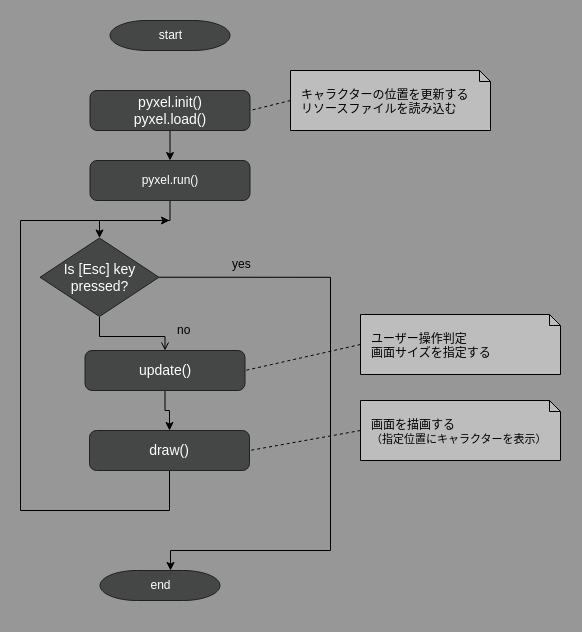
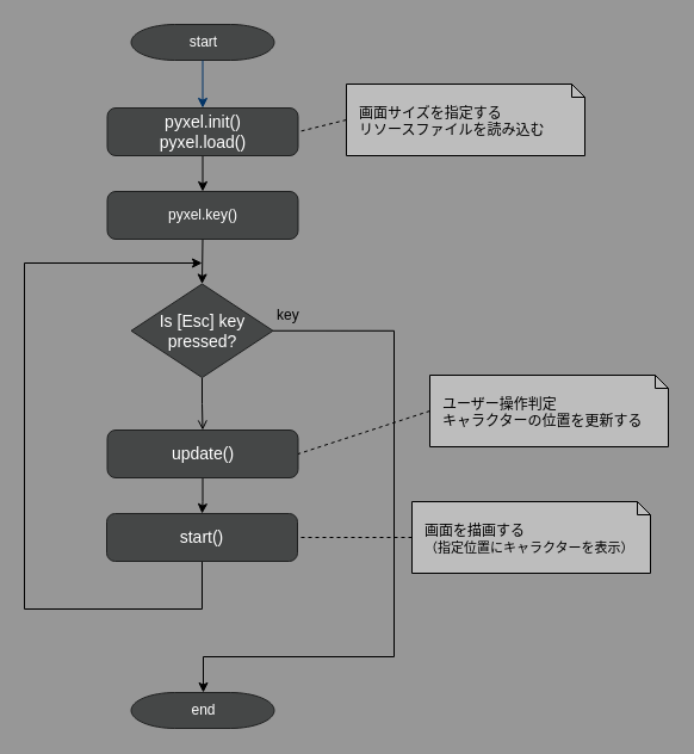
+ <mxCell id="3" style="fontStyle=1;strokeColor=#003366;strokeWidth=1;html=1;entryX=0.5;entryY=0;entryDx=0;entryDy=0;" parent="1" source="2" target="8" edge="1"><mxGeometry relative="1" as="geometry"><mxPoint x="150" y="90" as="targetPoint" /></mxGeometry></mxCell>
- <mxCell id="19" value="&lt;div&gt;キャラクターの位置を更新する&lt;/div&gt;&lt;div&gt;リソースファイルを読み込む&lt;br&gt;&lt;/div&gt;" style="shape=note2;boundedLbl=1;whiteSpace=wrap;html=1;size=11;verticalAlign=top;align=left;spacingLeft=9;fillColor=#BDBDBD;" parent="1" vertex="1"><mxGeometry x="290" y="70" width="200" height="60" as="geometry" /></mxCell>
+ <mxCell id="19" value="&lt;div&gt;画面サイズを指定する&lt;/div&gt;&lt;div&gt;リソースファイルを読み込む&lt;br&gt;&lt;/div&gt;" style="shape=note2;boundedLbl=1;whiteSpace=wrap;html=1;size=11;verticalAlign=top;align=left;spacingLeft=9;fillColor=#BDBDBD;" parent="1" vertex="1"><mxGeometry x="290" y="70" width="200" height="60" as="geometry" /></mxCell>
- <mxCell id="17" value="&lt;div style=&quot;font-size: 12px;&quot;&gt;pyxel.run()&lt;/div&gt;" style="rounded=1;whiteSpace=wrap;html=1;absoluteArcSize=1;arcSize=14;strokeWidth=1;fontSize=14;fillColor=#454747;strokeColor=#1F2020;fontColor=#FFFFFF;" parent="1" vertex="1"><mxGeometry x="89.5" y="160" width="160" height="40" as="geometry" /></mxCell>
+ <mxCell id="17" value="&lt;div style=&quot;font-size: 12px;&quot;&gt;pyxel.key()&lt;/div&gt;" style="rounded=1;whiteSpace=wrap;html=1;absoluteArcSize=1;arcSize=14;strokeWidth=1;fontSize=14;fillColor=#454747;strokeColor=#1F2020;fontColor=#FFFFFF;" parent="1" vertex="1"><mxGeometry x="89.5" y="160" width="160" height="40" as="geometry" /></mxCell>
- <mxCell id="5" value="yes" style="text;fontStyle=0;html=1;strokeColor=none;gradientColor=none;fillColor=none;strokeWidth=2;" parent="1" vertex="1"><mxGeometry x="229.5" y="250" width="40" height="26" as="geometry" /></mxCell>
+ <mxCell id="5" value="key" style="text;fontStyle=0;html=1;strokeColor=none;gradientColor=none;fillColor=none;strokeWidth=2;" parent="1" vertex="1"><mxGeometry x="229.5" y="250" width="40" height="26" as="geometry" /></mxCell>
- <mxCell id="15" value="&lt;div&gt;Is [Esc] key&lt;/div&gt;&lt;div&gt;pressed?&lt;/div&gt;" style="shape=mxgraph.flowchart.decision;strokeWidth=1;gradientColor=none;gradientDirection=north;fontStyle=0;html=1;fontSize=14;fillColor=#454747;strokeColor=#1F2020;fontColor=#FFFFFF;rounded=1;arcSize=14;" parent="1" vertex="1"><mxGeometry x="39.5" y="237.5" width="119" height="78.5" as="geometry" /></mxCell>
+ <mxCell id="15" value="&lt;div&gt;Is [Esc] key&lt;/div&gt;&lt;div&gt;pressed?&lt;/div&gt;" style="shape=mxgraph.flowchart.decision;strokeWidth=1;gradientColor=none;gradientDirection=north;fontStyle=0;html=1;fontSize=14;fillColor=#454747;strokeColor=#1F2020;fontColor=#FFFFFF;rounded=1;arcSize=14;" parent="1" vertex="1"><mxGeometry x="109.5" y="237.5" width="119" height="78.5" as="geometry" /></mxCell>
- <mxCell id="6" value="no" style="text;fontStyle=0;html=1;strokeColor=none;gradientColor=none;fillColor=none;strokeWidth=2;" parent="1" vertex="1"><mxGeometry x="175" y="316" width="40" height="26" as="geometry" /></mxCell>
- <mxCell id="21" value="&lt;div&gt;ユーザー操作判定&lt;/div&gt;&lt;div&gt;画面サイズを指定する&lt;br&gt;&lt;/div&gt;" style="shape=note2;boundedLbl=1;whiteSpace=wrap;html=1;size=11;verticalAlign=top;align=left;spacingLeft=9;fillColor=#BDBDBD;" parent="1" vertex="1"><mxGeometry x="360" y="314" width="200" height="60" as="geometry" /></mxCell>
+ <mxCell id="21" value="&lt;div&gt;ユーザー操作判定&lt;/div&gt;&lt;div&gt;キャラクターの位置を更新する&lt;br&gt;&lt;/div&gt;" style="shape=note2;boundedLbl=1;whiteSpace=wrap;html=1;size=11;verticalAlign=top;align=left;spacingLeft=9;fillColor=#BDBDBD;" parent="1" vertex="1"><mxGeometry x="360" y="314" width="200" height="60" as="geometry" /></mxCell>
- <mxCell id="11" value="update()" style="rounded=1;whiteSpace=wrap;html=1;absoluteArcSize=1;arcSize=14;strokeWidth=1;fontSize=14;fillColor=#454747;strokeColor=#1F2020;fontColor=#FFFFFF;" parent="1" vertex="1"><mxGeometry x="84.5" y="350" width="160" height="40" as="geometry" /></mxCell>
+ <mxCell id="11" value="update()" style="rounded=1;whiteSpace=wrap;html=1;absoluteArcSize=1;arcSize=14;strokeWidth=1;fontSize=14;fillColor=#454747;strokeColor=#1F2020;fontColor=#FFFFFF;" parent="1" vertex="1"><mxGeometry x="89.5" y="360" width="160" height="40" as="geometry" /></mxCell>
- <mxCell id="23" value="&lt;div&gt;画面を描画する&lt;br&gt;&lt;/div&gt;&lt;div&gt;&lt;font style=&quot;font-size: 11px;&quot;&gt;（指定位置にキャラクターを表示）&lt;/font&gt;&lt;br&gt;&lt;/div&gt;" style="shape=note2;boundedLbl=1;whiteSpace=wrap;html=1;size=11;verticalAlign=top;align=left;spacingLeft=9;fillColor=#BDBDBD;" parent="1" vertex="1"><mxGeometry x="360" y="400" width="200" height="60" as="geometry" /></mxCell>
+ <mxCell id="23" value="&lt;div&gt;画面を描画する&lt;br&gt;&lt;/div&gt;&lt;div&gt;&lt;font style=&quot;font-size: 11px;&quot;&gt;（指定位置にキャラクターを表示）&lt;/font&gt;&lt;br&gt;&lt;/div&gt;" style="shape=note2;boundedLbl=1;whiteSpace=wrap;html=1;size=11;verticalAlign=top;align=left;spacingLeft=9;fillColor=#BDBDBD;" parent="1" vertex="1"><mxGeometry x="345" y="420" width="200" height="60" as="geometry" /></mxCell>
- <mxCell id="13" value="draw()" style="rounded=1;whiteSpace=wrap;html=1;absoluteArcSize=1;arcSize=14;strokeWidth=1;fontSize=14;fillColor=#454747;strokeColor=#1F2020;fontColor=#FFFFFF;" parent="1" vertex="1"><mxGeometry x="89" y="430" width="160" height="40" as="geometry" /></mxCell>
+ <mxCell id="13" value="start()" style="rounded=1;whiteSpace=wrap;html=1;absoluteArcSize=1;arcSize=14;strokeWidth=1;fontSize=14;fillColor=#454747;strokeColor=#1F2020;fontColor=#FFFFFF;" parent="1" vertex="1"><mxGeometry x="89" y="430" width="160" height="40" as="geometry" /></mxCell>
- <mxCell id="9" value="end" style="shape=mxgraph.flowchart.terminator;strokeWidth=1;gradientColor=none;gradientDirection=north;fontStyle=0;html=1;fillColor=#454747;strokeColor=#1F2020;fontColor=#FFFFFF;" parent="1" vertex="1"><mxGeometry x="99.5" y="570" width="120" height="30" as="geometry" /></mxCell>
+ <mxCell id="9" value="end" style="shape=mxgraph.flowchart.terminator;strokeWidth=1;gradientColor=none;gradientDirection=north;fontStyle=0;html=1;fillColor=#454747;strokeColor=#1F2020;fontColor=#FFFFFF;" parent="1" vertex="1"><mxGeometry x="109.5" y="580" width="120" height="30" as="geometry" /></mxCell>
